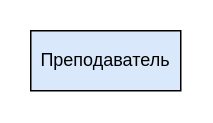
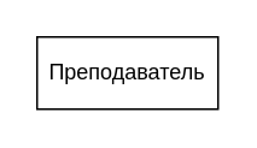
- <mxCell id="2" value="Преподаватель" style="rounded=0;whiteSpace=wrap;html=1;fillColor=#dae8fc;" vertex="1" parent="1"><mxGeometry x="20" y="20" width="100" height="40" as="geometry" /></mxCell>
+ <mxCell id="2" value="Преподаватель" style="rounded=0;whiteSpace=wrap;html=1;" vertex="1" parent="1"><mxGeometry x="20" y="20" width="100" height="40" as="geometry" /></mxCell>
